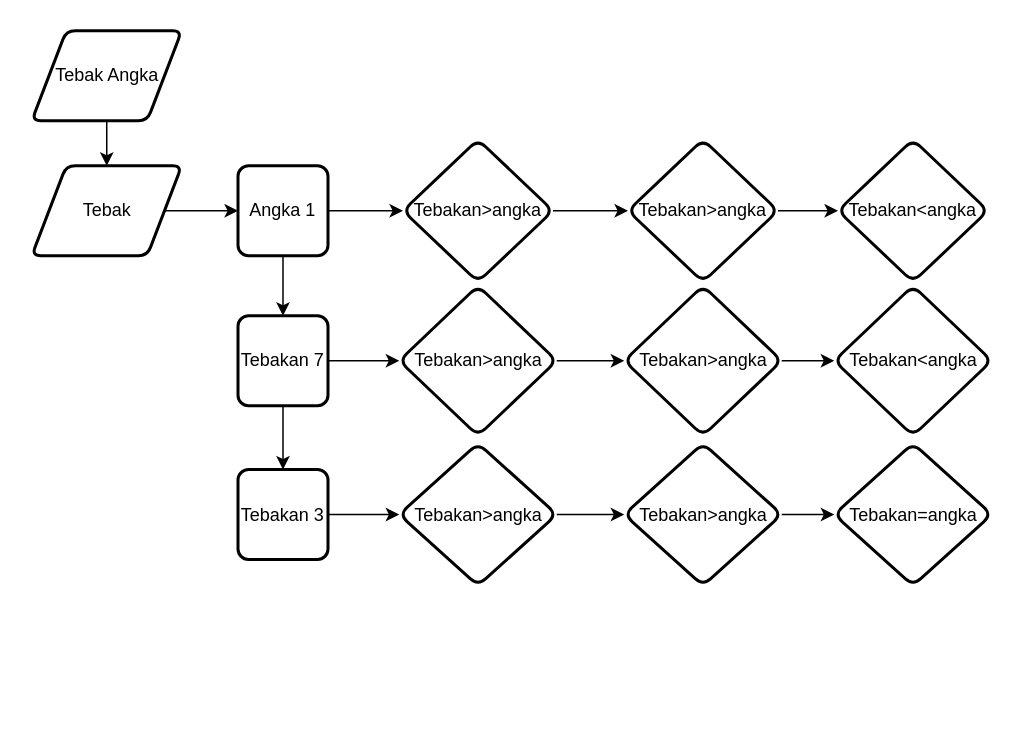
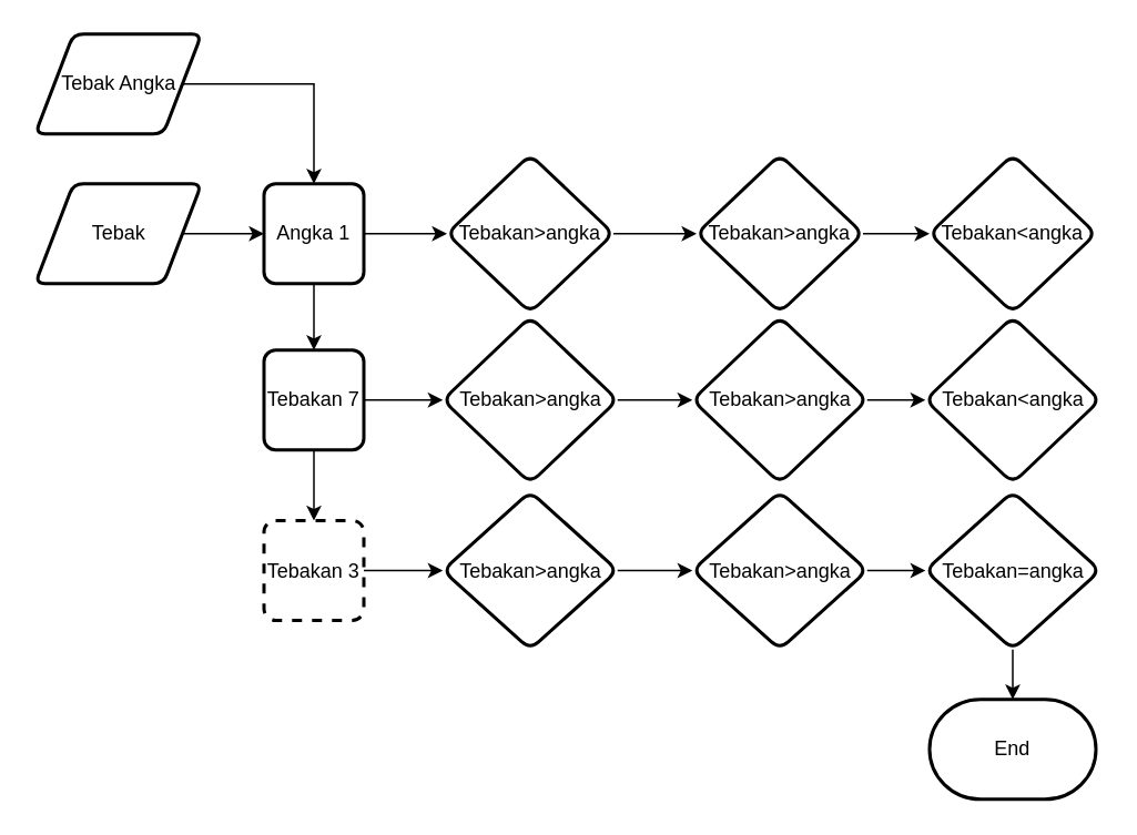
- <mxCell id="2" value="" style="edgeStyle=orthogonalEdgeStyle;rounded=0;orthogonalLoop=1;jettySize=auto;html=1;" edge="1" parent="1" source="3" target="7"><mxGeometry relative="1" as="geometry" /></mxCell>
+ <mxCell id="2" value="" style="edgeStyle=orthogonalEdgeStyle;rounded=0;orthogonalLoop=1;jettySize=auto;html=1;" edge="1" parent="1" source="3" target="10"><mxGeometry relative="1" as="geometry" /></mxCell>
- <mxCell id="23" value="Tebakan 3" style="rounded=1;whiteSpace=wrap;html=1;absoluteArcSize=1;arcSize=14;strokeWidth=2;" vertex="1" parent="1"><mxGeometry x="158" y="312.5" width="60" height="60" as="geometry" /></mxCell>
+ <mxCell id="23" value="Tebakan 3" style="rounded=1;whiteSpace=wrap;html=1;absoluteArcSize=1;arcSize=14;strokeWidth=2;dashed=1;" vertex="1" parent="1"><mxGeometry x="158" y="312.5" width="60" height="60" as="geometry" /></mxCell>
+ <mxCell id="28" value="" style="edgeStyle=orthogonalEdgeStyle;rounded=0;orthogonalLoop=1;jettySize=auto;html=1;" edge="1" parent="1" source="29" target="30"><mxGeometry relative="1" as="geometry" /></mxCell>
+ <mxCell id="30" value="End" style="strokeWidth=2;html=1;shape=mxgraph.flowchart.terminator;whiteSpace=wrap;" vertex="1" parent="1"><mxGeometry x="558" y="420" width="100" height="60" as="geometry" /></mxCell>
